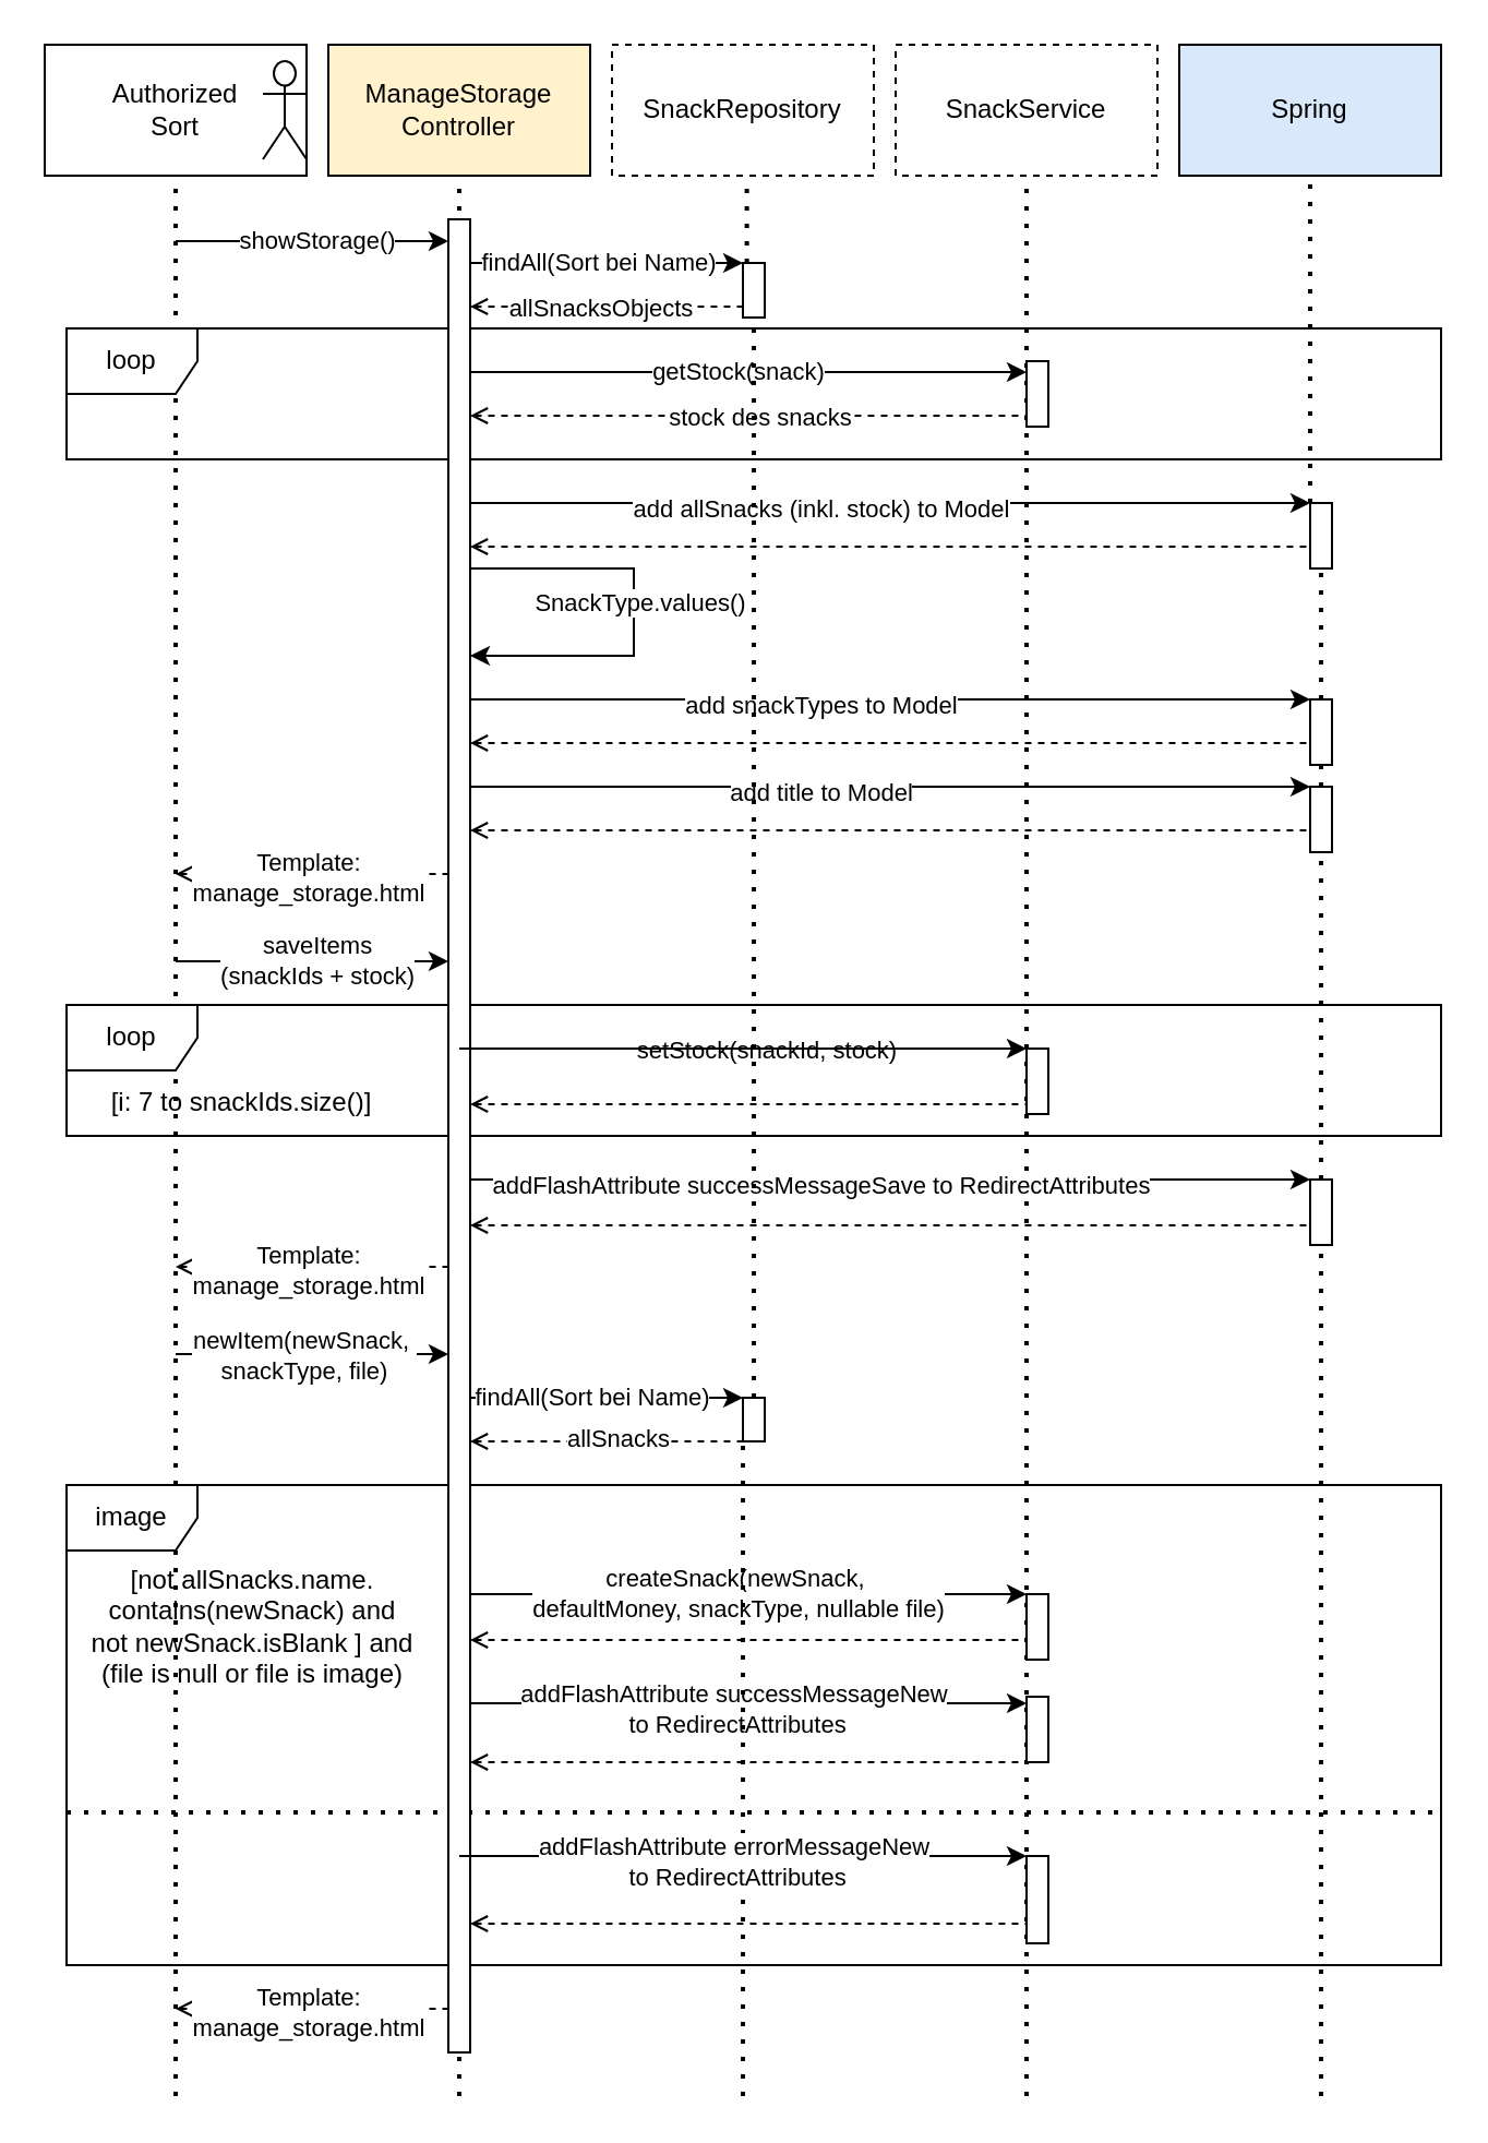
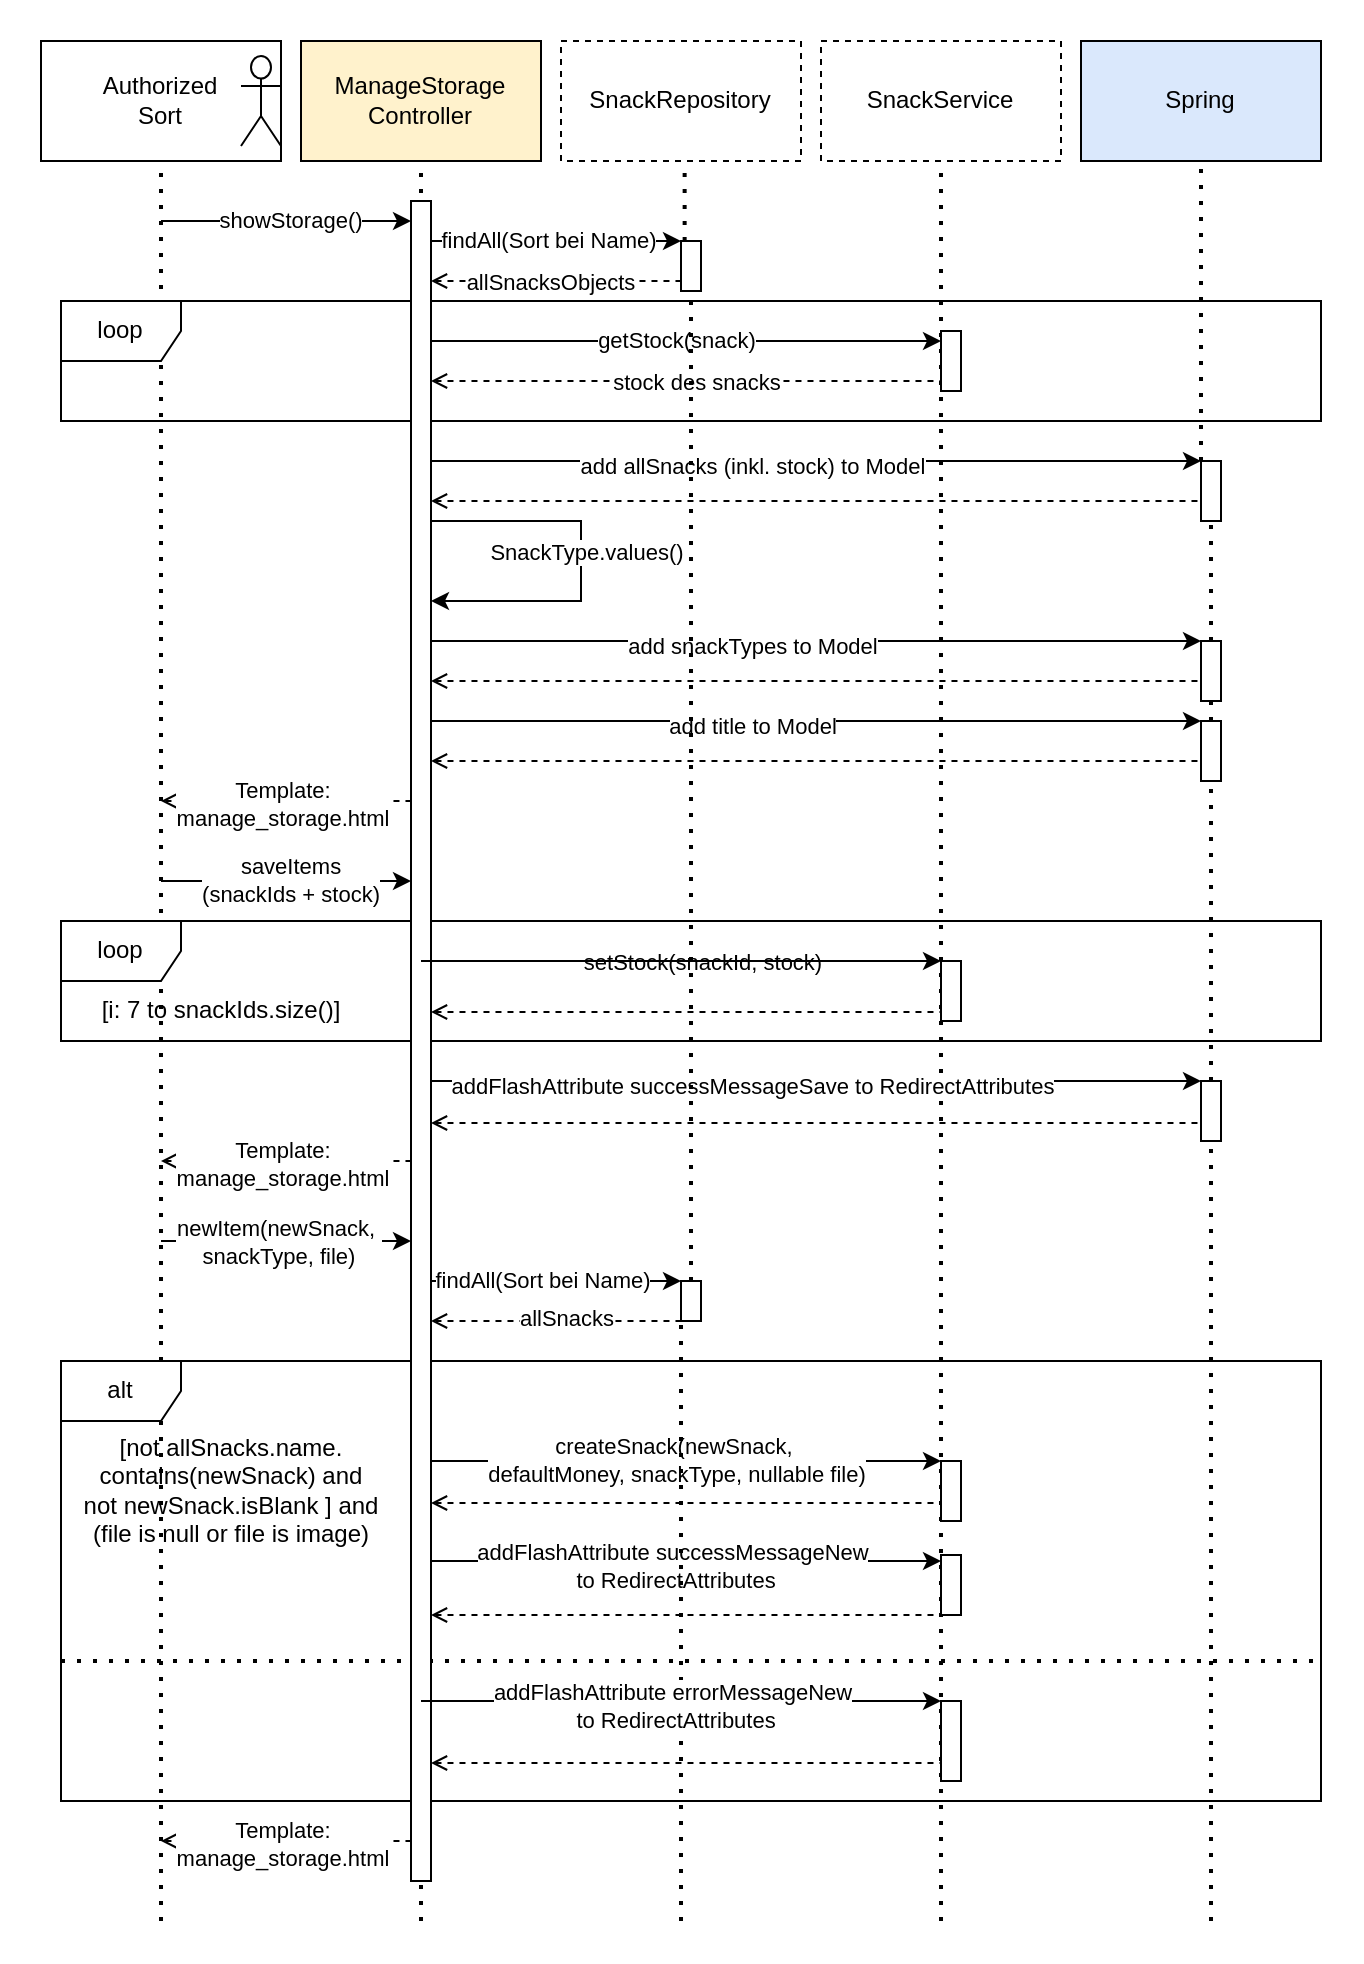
- <mxCell id="51" value="image" style="shape=umlFrame;whiteSpace=wrap;html=1;pointerEvents=0;" parent="1" vertex="1"><mxGeometry x="30" y="680" width="630" height="220" as="geometry" /></mxCell>
+ <mxCell id="51" value="alt" style="shape=umlFrame;whiteSpace=wrap;html=1;pointerEvents=0;" parent="1" vertex="1"><mxGeometry x="30" y="680" width="630" height="220" as="geometry" /></mxCell>
